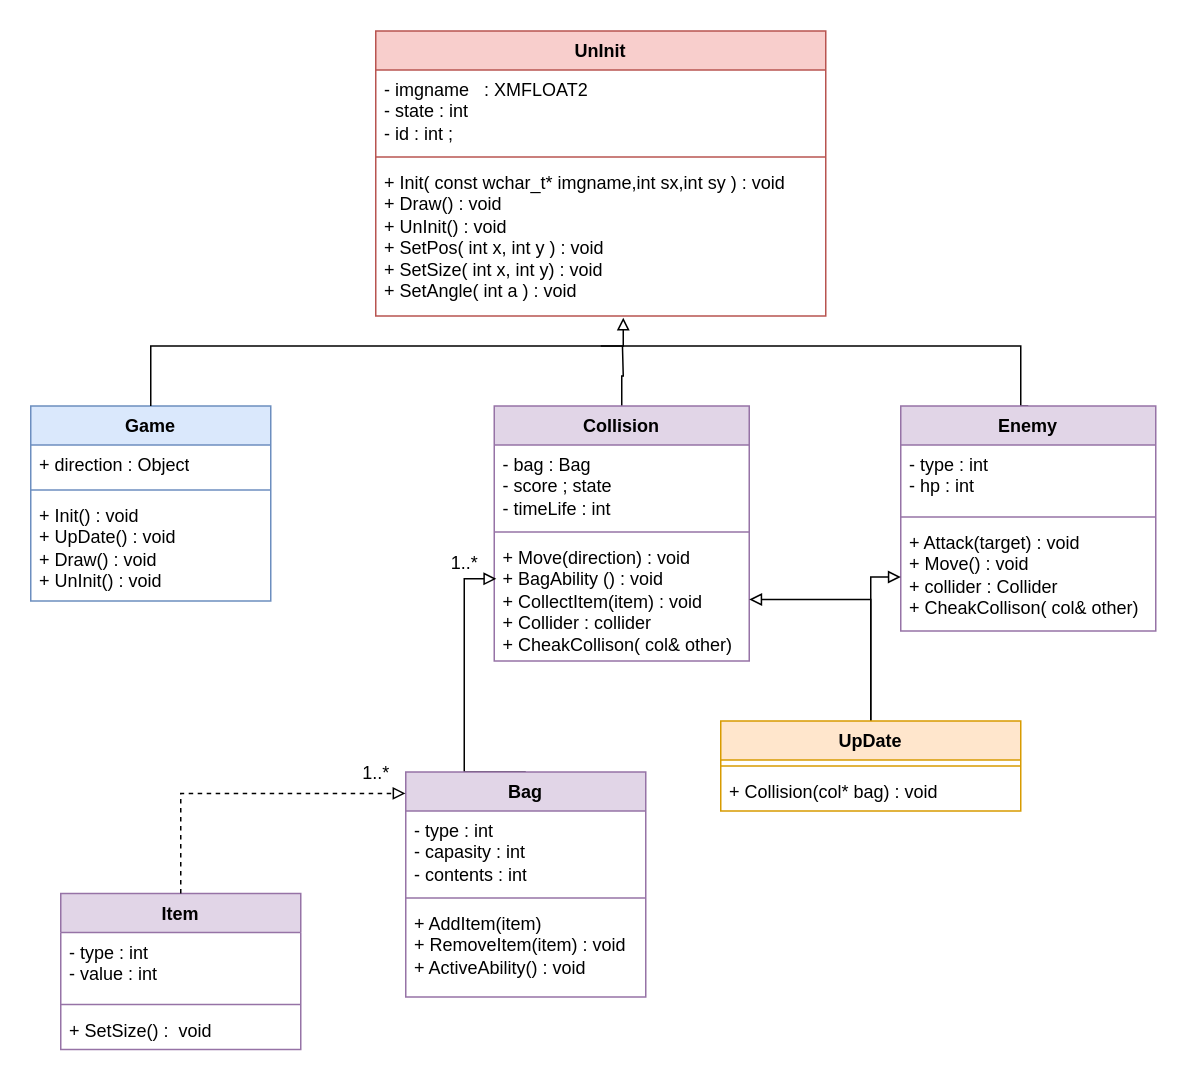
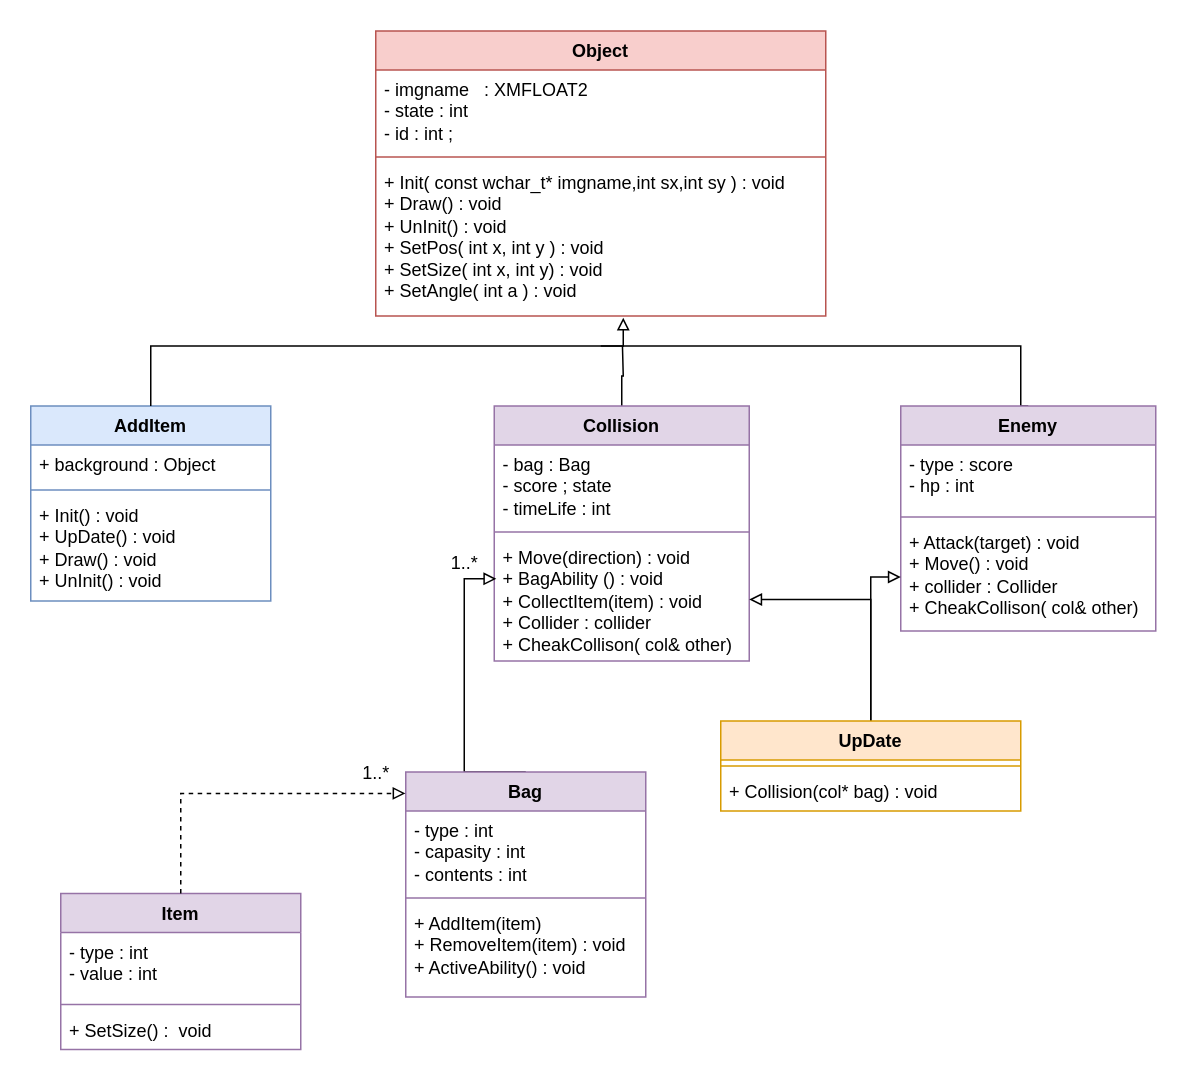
- <mxCell id="2" value="UnInit" style="swimlane;fontStyle=1;align=center;verticalAlign=top;childLayout=stackLayout;horizontal=1;startSize=26;horizontalStack=0;resizeParent=1;resizeParentMax=0;resizeLast=0;collapsible=1;marginBottom=0;whiteSpace=wrap;html=1;fillColor=#f8cecc;strokeColor=#b85450;" vertex="1" parent="1"><mxGeometry x="250" y="20" width="300" height="190" as="geometry" /></mxCell>
+ <mxCell id="2" value="Object" style="swimlane;fontStyle=1;align=center;verticalAlign=top;childLayout=stackLayout;horizontal=1;startSize=26;horizontalStack=0;resizeParent=1;resizeParentMax=0;resizeLast=0;collapsible=1;marginBottom=0;whiteSpace=wrap;html=1;fillColor=#f8cecc;strokeColor=#b85450;" vertex="1" parent="1"><mxGeometry x="250" y="20" width="300" height="190" as="geometry" /></mxCell>
- <mxCell id="6" value="Game" style="swimlane;fontStyle=1;align=center;verticalAlign=top;childLayout=stackLayout;horizontal=1;startSize=26;horizontalStack=0;resizeParent=1;resizeParentMax=0;resizeLast=0;collapsible=1;marginBottom=0;whiteSpace=wrap;html=1;fillColor=#dae8fc;strokeColor=#6c8ebf;" vertex="1" parent="1"><mxGeometry x="20" y="270" width="160" height="130" as="geometry" /></mxCell>
+ <mxCell id="6" value="AddItem" style="swimlane;fontStyle=1;align=center;verticalAlign=top;childLayout=stackLayout;horizontal=1;startSize=26;horizontalStack=0;resizeParent=1;resizeParentMax=0;resizeLast=0;collapsible=1;marginBottom=0;whiteSpace=wrap;html=1;fillColor=#dae8fc;strokeColor=#6c8ebf;" vertex="1" parent="1"><mxGeometry x="20" y="270" width="160" height="130" as="geometry" /></mxCell>
- <mxCell id="7" value="+ direction : Object" style="text;strokeColor=none;fillColor=none;align=left;verticalAlign=top;spacingLeft=4;spacingRight=4;overflow=hidden;rotatable=0;points=[[0,0.5],[1,0.5]];portConstraint=eastwest;whiteSpace=wrap;html=1;" vertex="1" parent="6"><mxGeometry y="26" width="160" height="26" as="geometry" /></mxCell>
+ <mxCell id="7" value="+ background : Object" style="text;strokeColor=none;fillColor=none;align=left;verticalAlign=top;spacingLeft=4;spacingRight=4;overflow=hidden;rotatable=0;points=[[0,0.5],[1,0.5]];portConstraint=eastwest;whiteSpace=wrap;html=1;" vertex="1" parent="6"><mxGeometry y="26" width="160" height="26" as="geometry" /></mxCell>
- <mxCell id="18" value="- type : int&lt;div&gt;- hp : int&lt;/div&gt;&lt;div&gt;&lt;br&gt;&lt;/div&gt;" style="text;strokeColor=none;fillColor=none;align=left;verticalAlign=top;spacingLeft=4;spacingRight=4;overflow=hidden;rotatable=0;points=[[0,0.5],[1,0.5]];portConstraint=eastwest;whiteSpace=wrap;html=1;" vertex="1" parent="17"><mxGeometry y="26" width="170" height="44" as="geometry" /></mxCell>
+ <mxCell id="18" value="- type : score&lt;div&gt;- hp : int&lt;/div&gt;&lt;div&gt;&lt;br&gt;&lt;/div&gt;" style="text;strokeColor=none;fillColor=none;align=left;verticalAlign=top;spacingLeft=4;spacingRight=4;overflow=hidden;rotatable=0;points=[[0,0.5],[1,0.5]];portConstraint=eastwest;whiteSpace=wrap;html=1;" vertex="1" parent="17"><mxGeometry y="26" width="170" height="44" as="geometry" /></mxCell>
